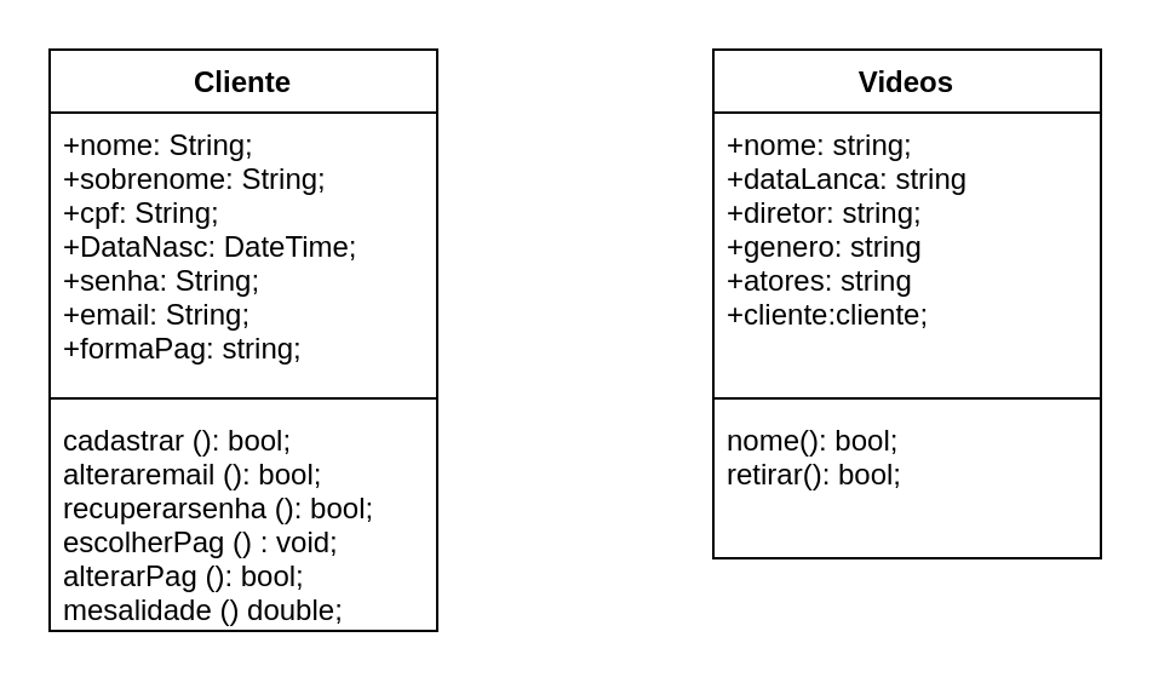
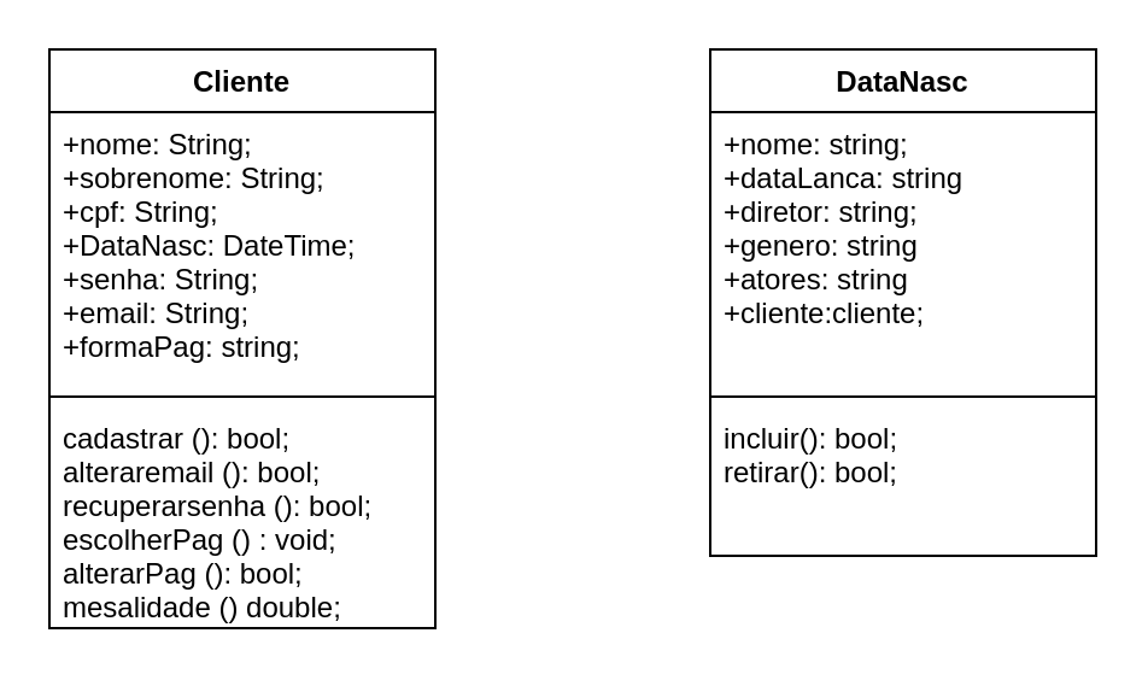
- <mxCell id="6" value="Videos" style="swimlane;fontStyle=1;align=center;verticalAlign=top;childLayout=stackLayout;horizontal=1;startSize=26;horizontalStack=0;resizeParent=1;resizeParentMax=0;resizeLast=0;collapsible=1;marginBottom=0;" vertex="1" parent="1"><mxGeometry x="294" y="20" width="160" height="210" as="geometry" /></mxCell>
+ <mxCell id="6" value="DataNasc" style="swimlane;fontStyle=1;align=center;verticalAlign=top;childLayout=stackLayout;horizontal=1;startSize=26;horizontalStack=0;resizeParent=1;resizeParentMax=0;resizeLast=0;collapsible=1;marginBottom=0;" vertex="1" parent="1"><mxGeometry x="294" y="20" width="160" height="210" as="geometry" /></mxCell>
- <mxCell id="9" value="nome(): bool;&#10;retirar(): bool;" style="text;strokeColor=none;fillColor=none;align=left;verticalAlign=top;spacingLeft=4;spacingRight=4;overflow=hidden;rotatable=0;points=[[0,0.5],[1,0.5]];portConstraint=eastwest;" vertex="1" parent="6"><mxGeometry y="148" width="160" height="62" as="geometry" /></mxCell>
+ <mxCell id="9" value="incluir(): bool;&#10;retirar(): bool;" style="text;strokeColor=none;fillColor=none;align=left;verticalAlign=top;spacingLeft=4;spacingRight=4;overflow=hidden;rotatable=0;points=[[0,0.5],[1,0.5]];portConstraint=eastwest;" vertex="1" parent="6"><mxGeometry y="148" width="160" height="62" as="geometry" /></mxCell>
